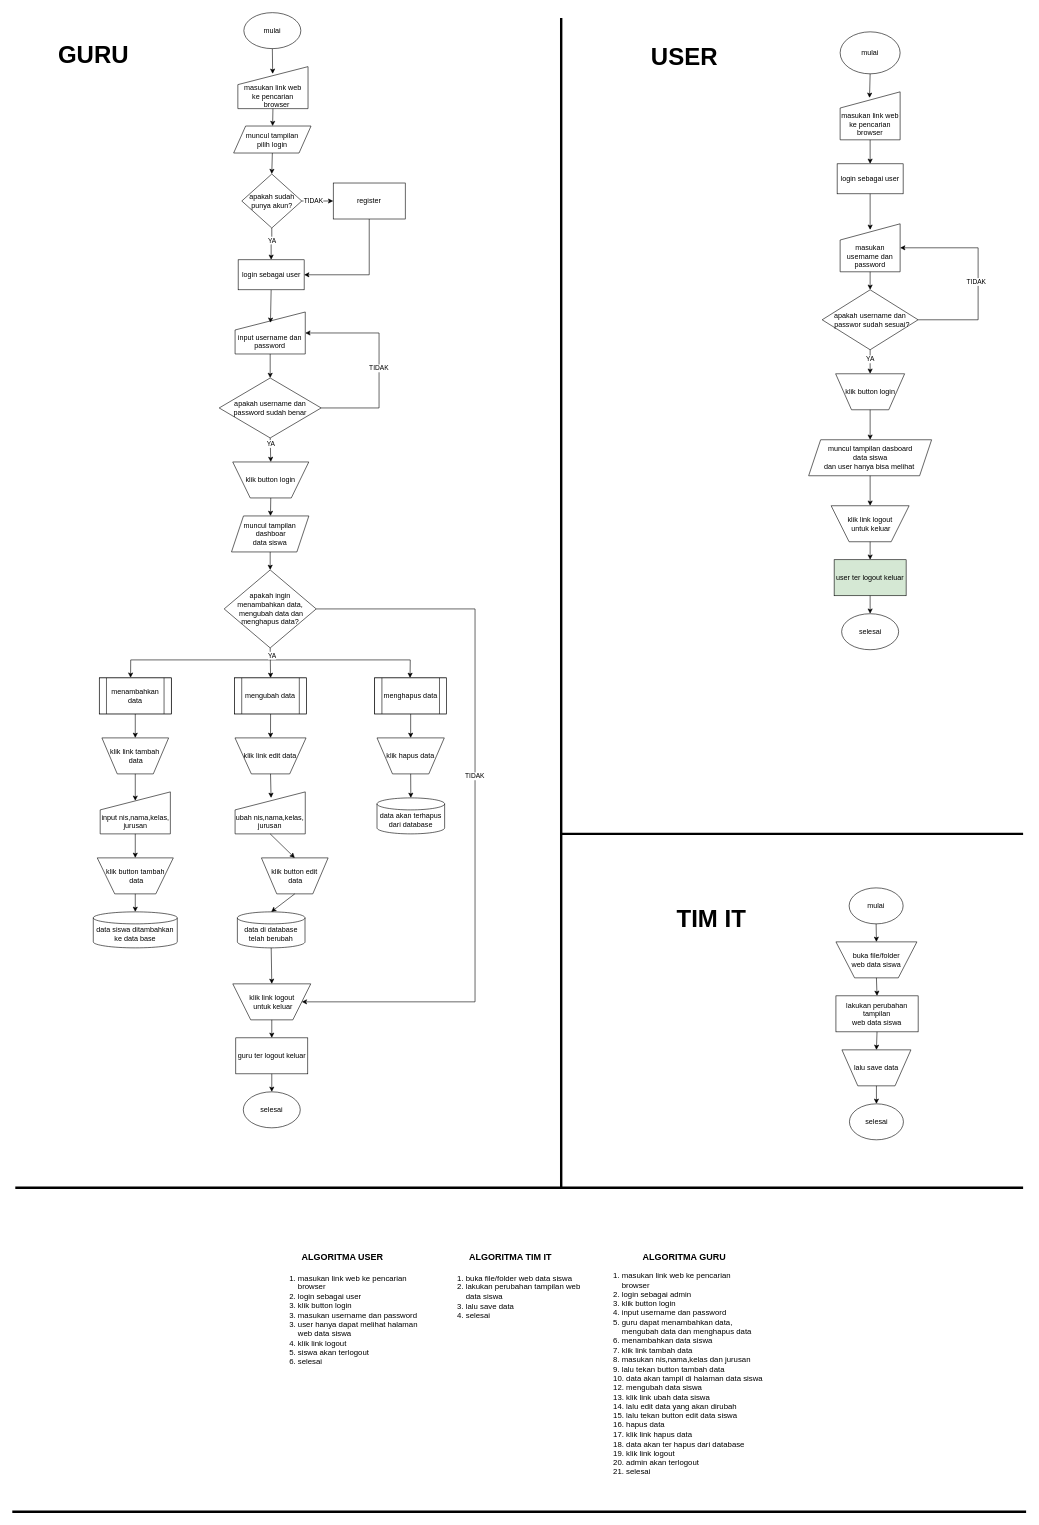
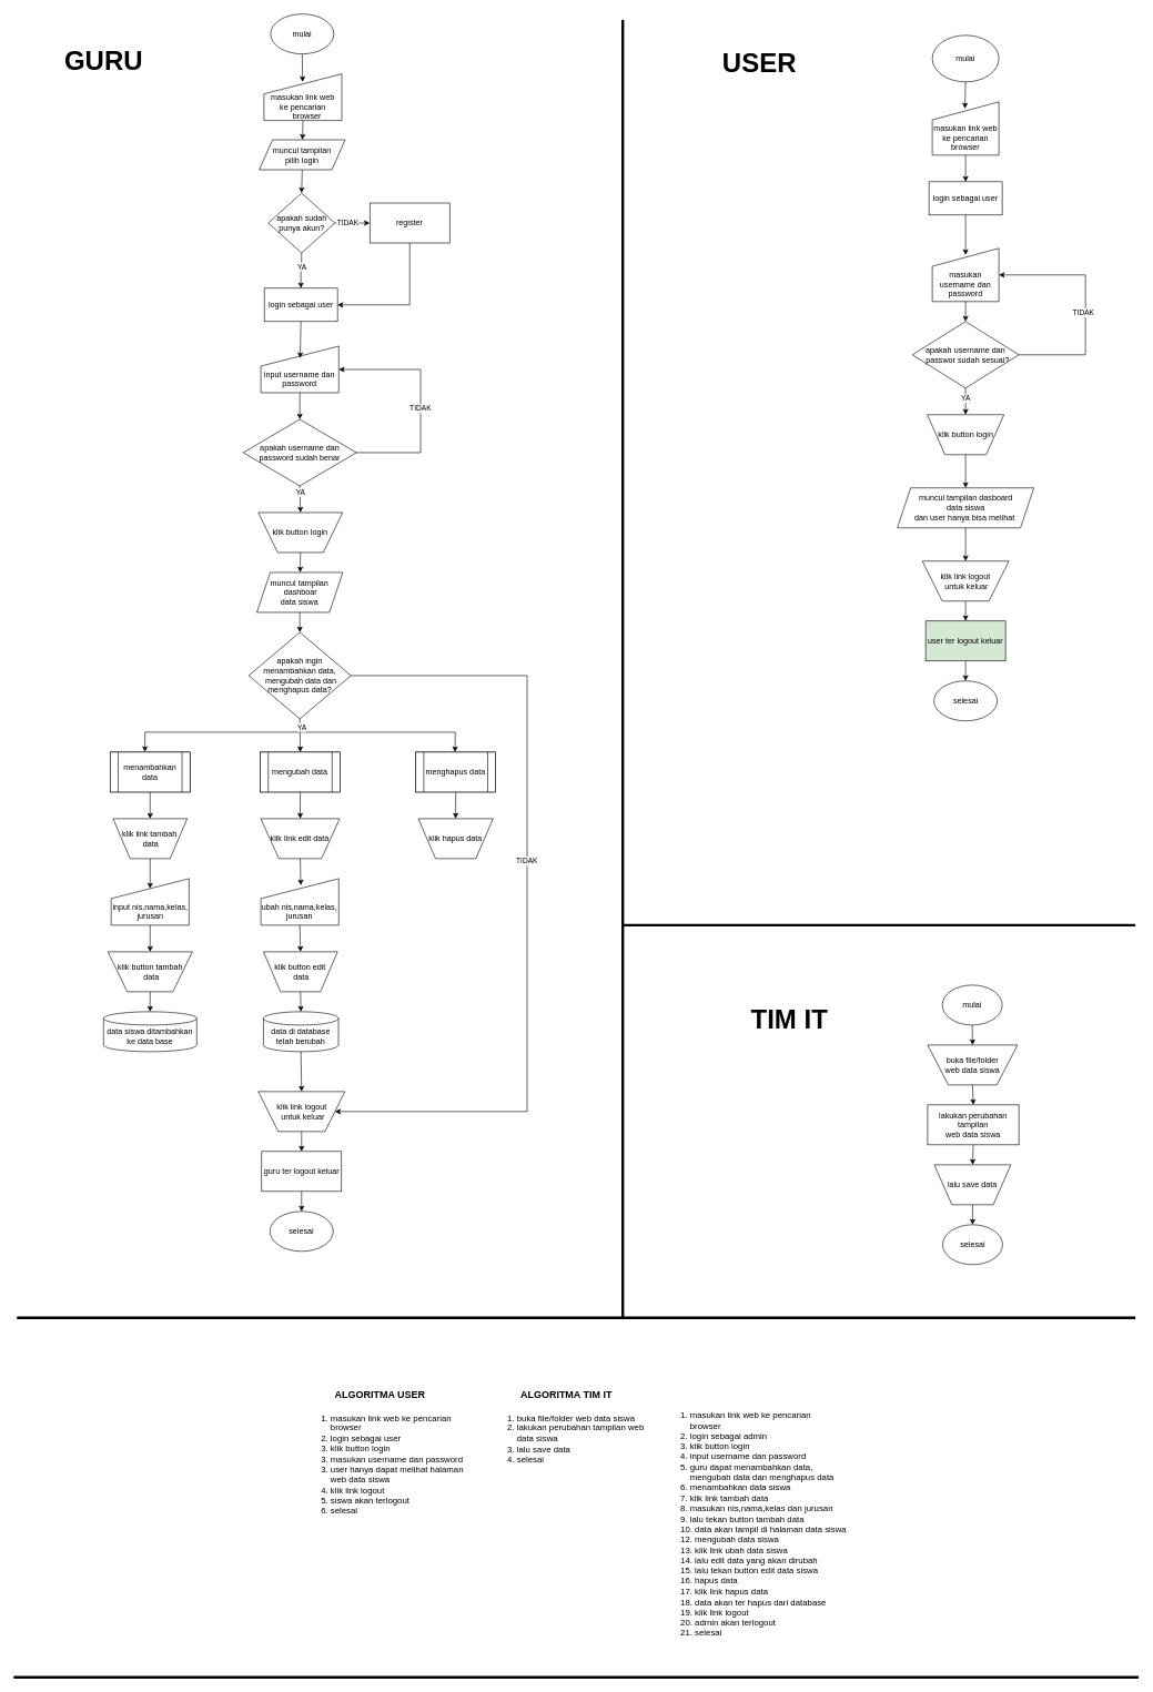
- <mxCell id="71" value="" style="endArrow=classic;html=1;rounded=0;exitX=0.5;exitY=1;exitDx=0;exitDy=0;entryX=0.5;entryY=0;entryDx=0;entryDy=0;entryPerimeter=0;" parent="1" source="56" target="60" edge="1"><mxGeometry width="50" height="50" relative="1" as="geometry"><mxPoint x="531.39" y="1329" as="sourcePoint" /><mxPoint x="688.39" y="1329" as="targetPoint" /></mxGeometry></mxCell>
- <mxCell id="60" value="&lt;br&gt;data akan terhapus dari database" style="strokeWidth=1;html=1;shape=mxgraph.flowchart.database;whiteSpace=wrap;" parent="1" vertex="1"><mxGeometry x="627.98" y="1329" width="112.72" height="60" as="geometry" /></mxCell>
- <mxCell id="58" value="klik button edit&lt;br style=&quot;border-color: var(--border-color);&quot;&gt;&amp;nbsp;data" style="verticalLabelPosition=middle;verticalAlign=middle;html=1;shape=trapezoid;perimeter=trapezoidPerimeter;whiteSpace=wrap;size=0.23;arcSize=10;flipV=1;labelPosition=center;align=center;" parent="1" vertex="1"><mxGeometry x="435.28" y="1429" width="111.22" height="60" as="geometry" /></mxCell>
+ <mxCell id="58" value="klik button edit&lt;br style=&quot;border-color: var(--border-color);&quot;&gt;&amp;nbsp;data" style="verticalLabelPosition=middle;verticalAlign=middle;html=1;shape=trapezoid;perimeter=trapezoidPerimeter;whiteSpace=wrap;size=0.23;arcSize=10;flipV=1;labelPosition=center;align=center;" parent="1" vertex="1"><mxGeometry x="395.28" y="1429" width="111.22" height="60" as="geometry" /></mxCell>
- <mxCell id="23" value="ALGORITMA GURU" style="text;html=1;align=center;verticalAlign=middle;resizable=0;points=[];autosize=1;strokeColor=none;fillColor=none;fontStyle=1;fontSize=15;" parent="22" vertex="1"><mxGeometry x="40" width="160" height="30" as="geometry" /></mxCell>
